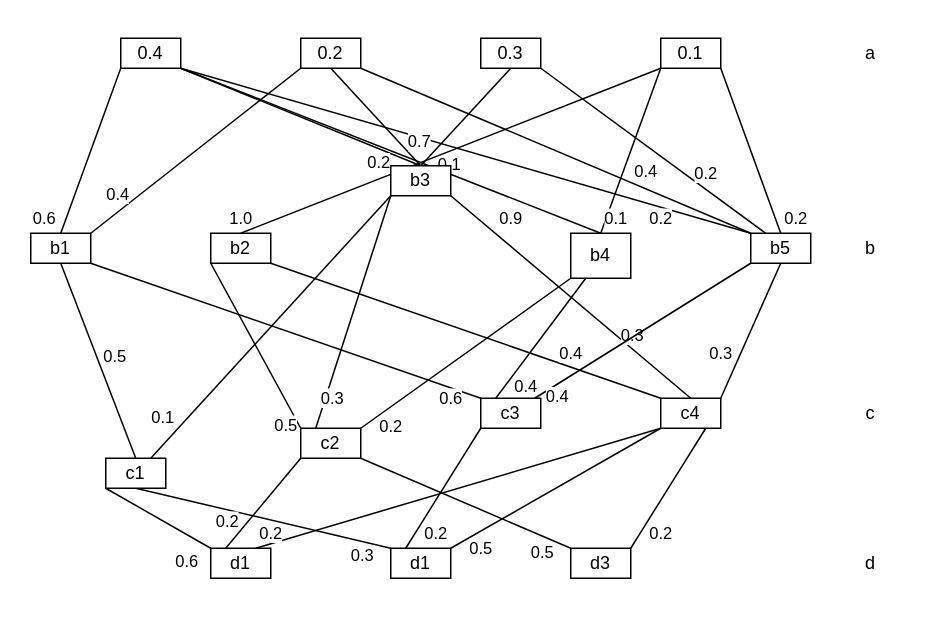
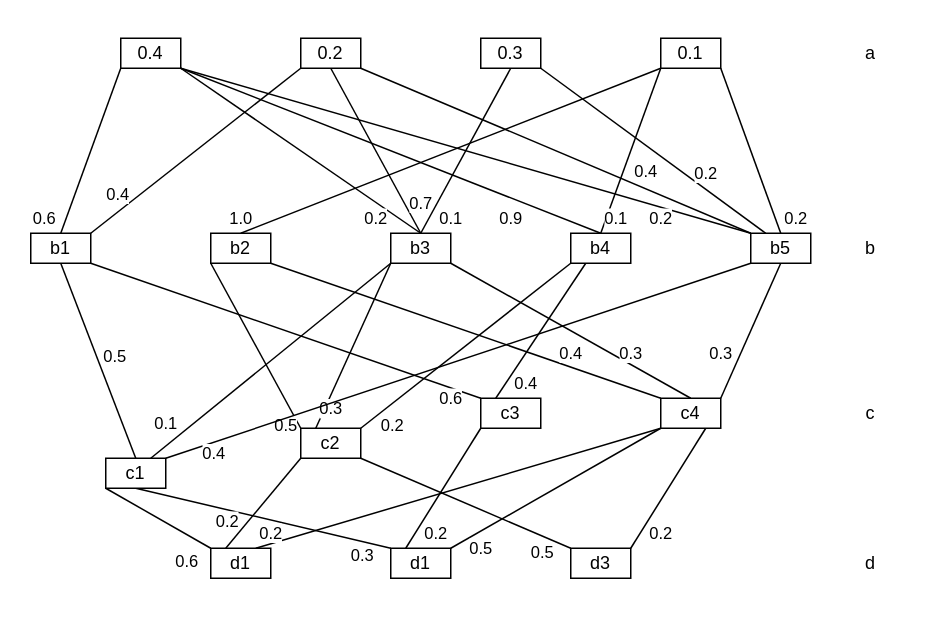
- <mxCell id="27" value="b3" style="rounded=0;whiteSpace=wrap;html=1;" vertex="1" parent="1"><mxGeometry x="260" y="110" width="40" height="20" as="geometry" /></mxCell>
+ <mxCell id="27" value="b3" style="rounded=0;whiteSpace=wrap;html=1;" vertex="1" parent="1"><mxGeometry x="260" y="155" width="40" height="20" as="geometry" /></mxCell>
- <mxCell id="30" value="b4" style="rounded=0;whiteSpace=wrap;html=1;" vertex="1" parent="1"><mxGeometry x="380" y="155" width="40" height="30" as="geometry" /></mxCell>
+ <mxCell id="30" value="b4" style="rounded=0;whiteSpace=wrap;html=1;" vertex="1" parent="1"><mxGeometry x="380" y="155" width="40" height="20" as="geometry" /></mxCell>
- <mxCell id="31" value="0.4" style="rounded=0;orthogonalLoop=1;jettySize=auto;html=1;exitX=0;exitY=1;exitDx=0;exitDy=0;endArrow=none;endFill=0;" edge="1" parent="1" source="33" target="41"><mxGeometry x="0.851" y="7" relative="1" as="geometry"><mxPoint as="offset" /></mxGeometry></mxCell>
+ <mxCell id="31" value="0.4" style="rounded=0;orthogonalLoop=1;jettySize=auto;html=1;exitX=0;exitY=1;exitDx=0;exitDy=0;entryX=1;entryY=0;entryDx=0;entryDy=0;endArrow=none;endFill=0;" edge="1" parent="1" source="33" target="36"><mxGeometry x="0.851" y="7" relative="1" as="geometry"><mxPoint as="offset" /></mxGeometry></mxCell>
